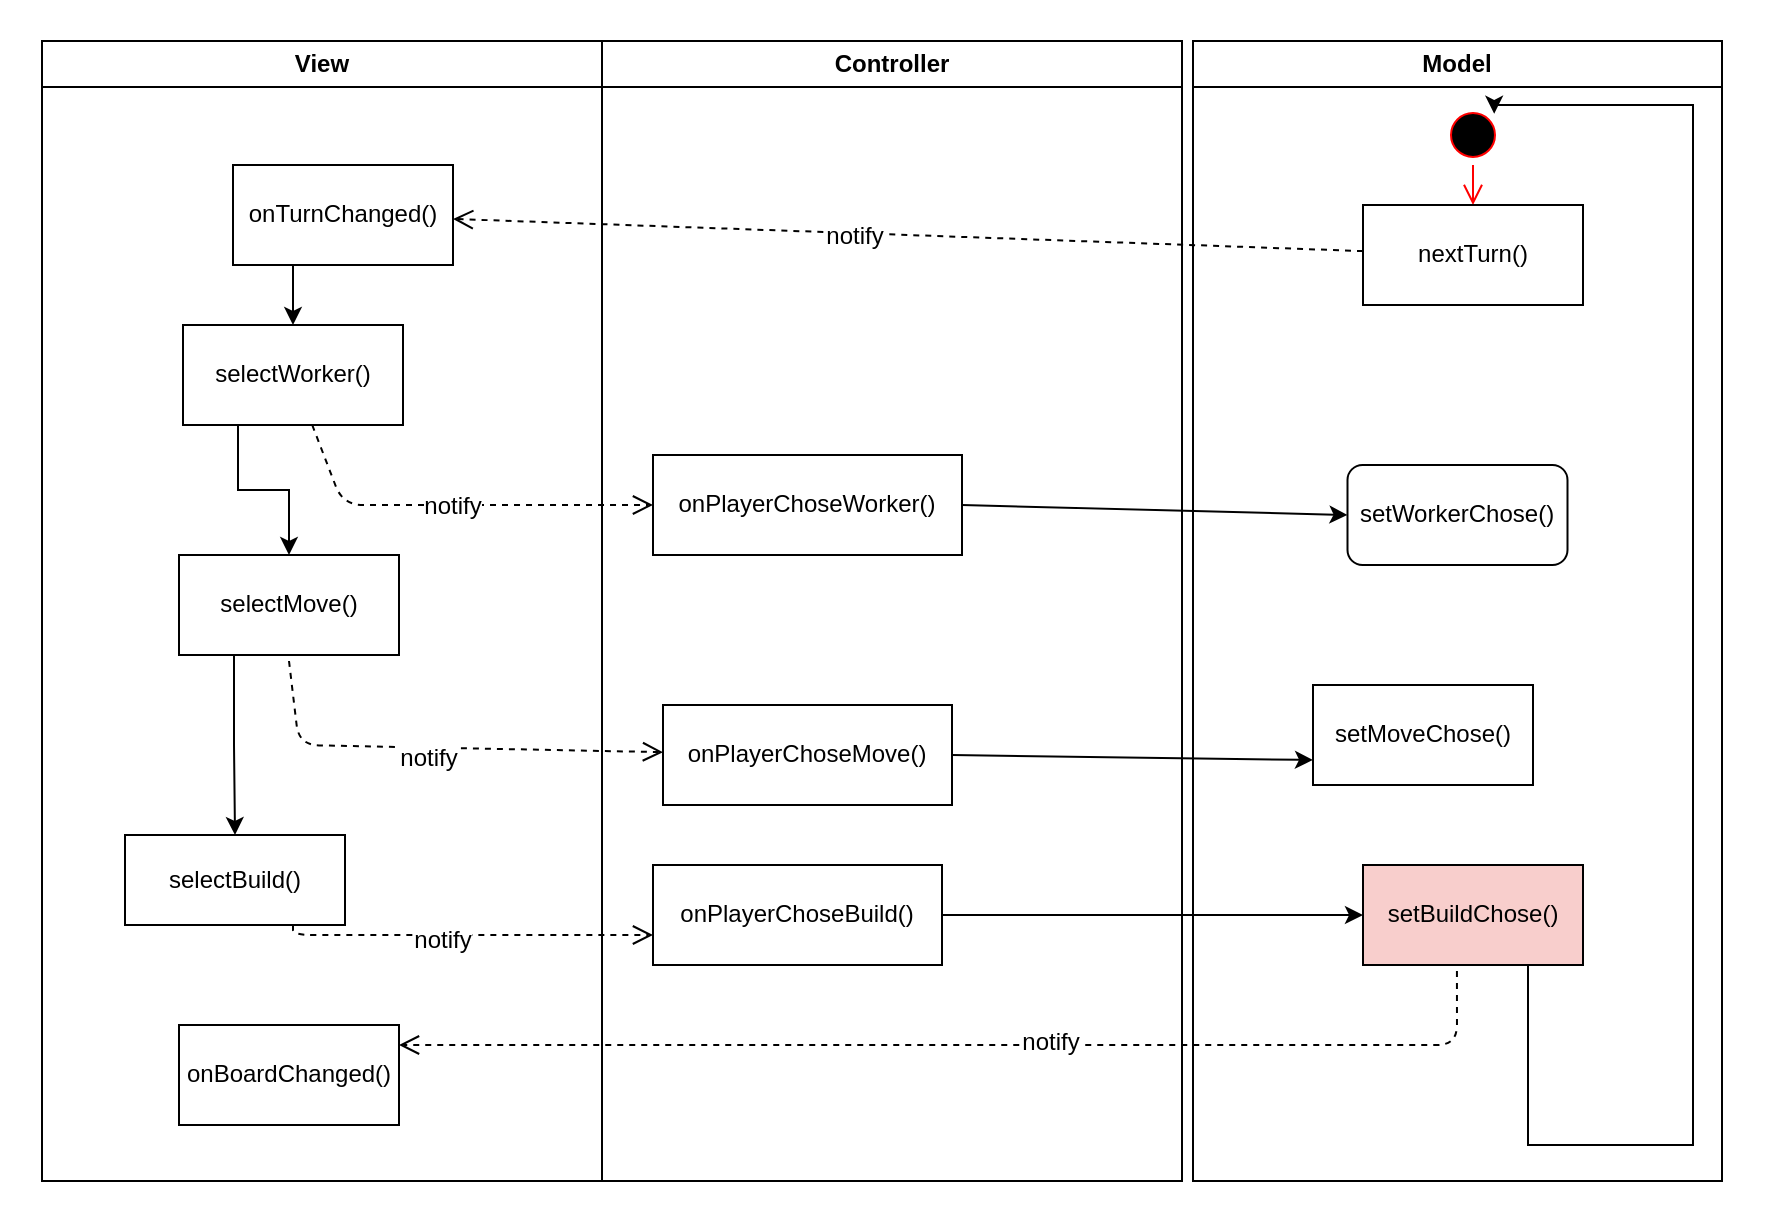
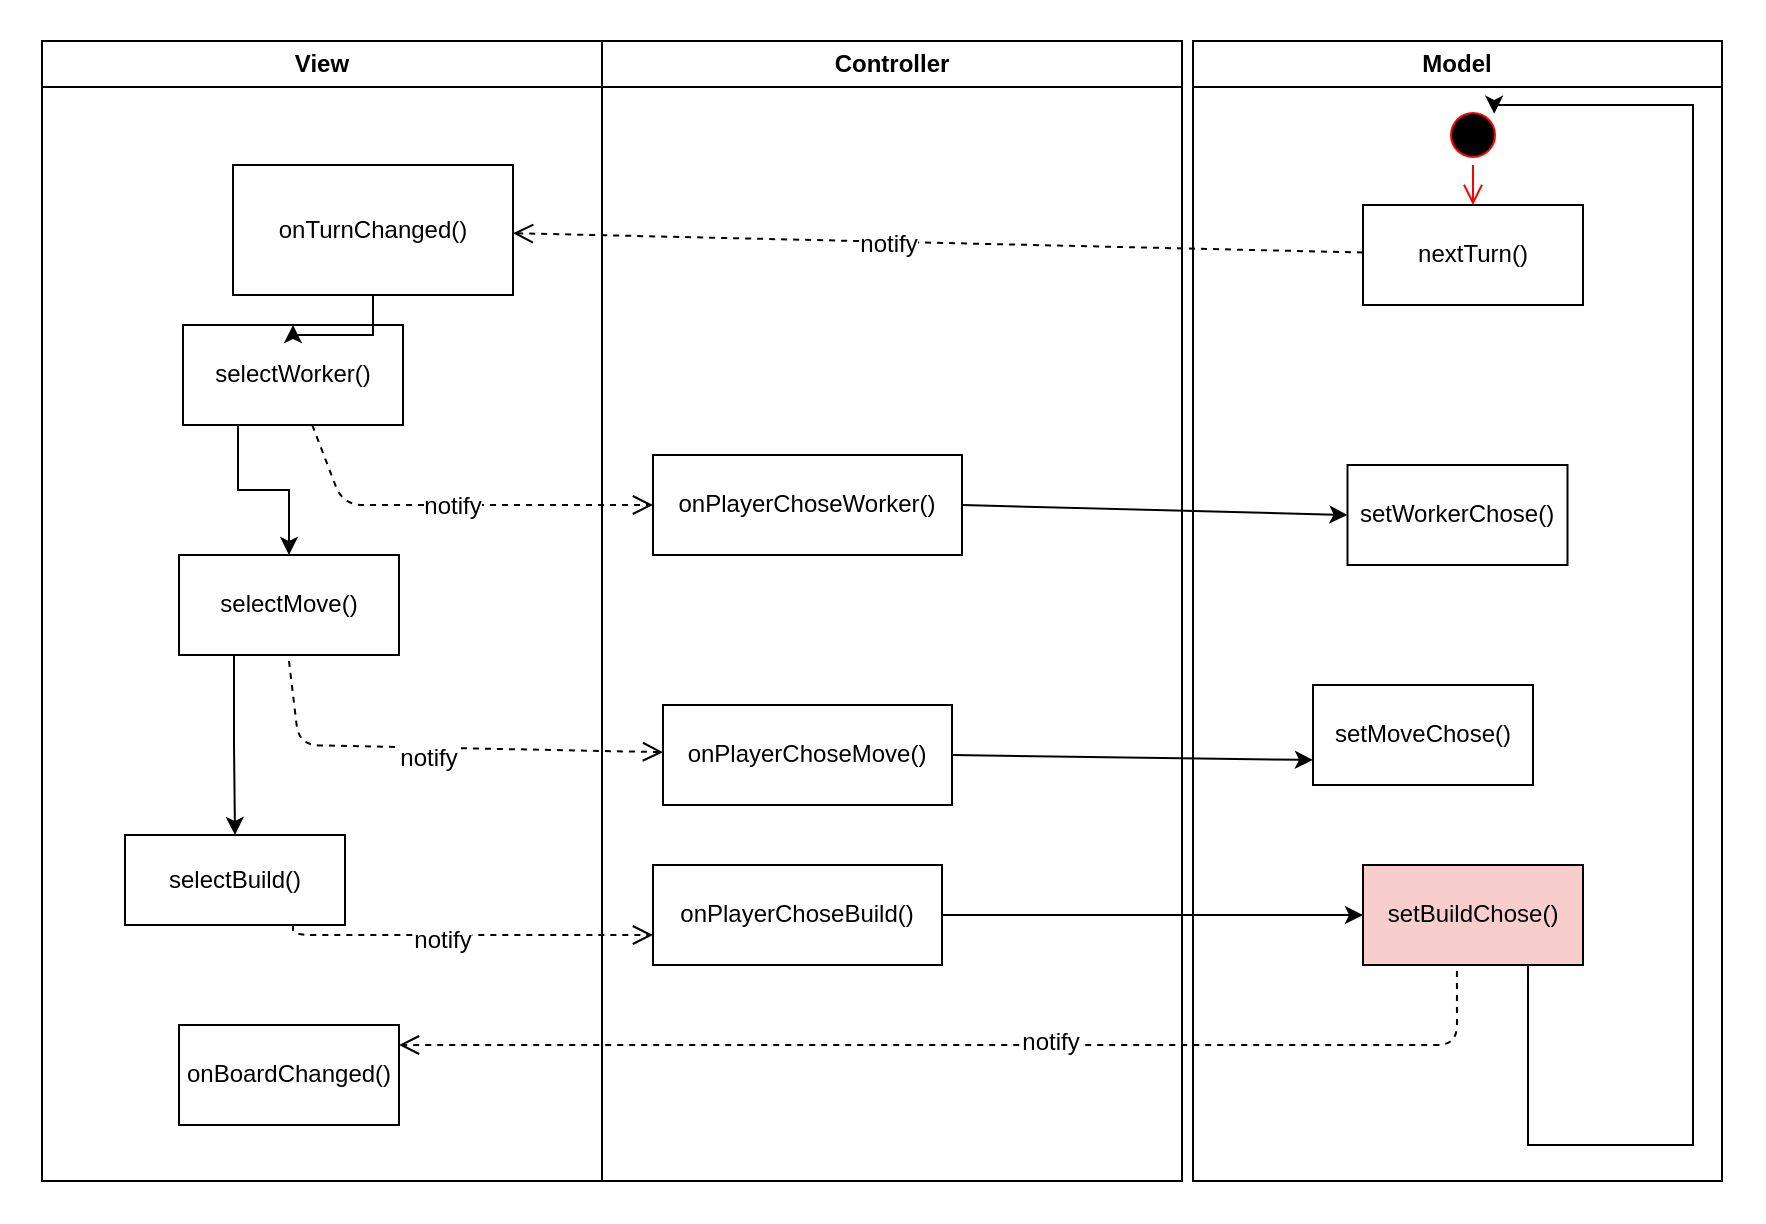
- <mxCell id="7" value="onTurnChanged()" style="html=1;" vertex="1" parent="2"><mxGeometry x="95.5" y="62" width="110" height="50" as="geometry" /></mxCell>
+ <mxCell id="7" value="onTurnChanged()" style="html=1;" vertex="1" parent="2"><mxGeometry x="95.5" y="62" width="140" height="65" as="geometry" /></mxCell>
- <mxCell id="17" value="setWorkerChose()" style="html=1;rounded=1;" vertex="1" parent="13"><mxGeometry x="77.25" y="212" width="110" height="50" as="geometry" /></mxCell>
+ <mxCell id="17" value="setWorkerChose()" style="html=1;" vertex="1" parent="13"><mxGeometry x="77.25" y="212" width="110" height="50" as="geometry" /></mxCell>
